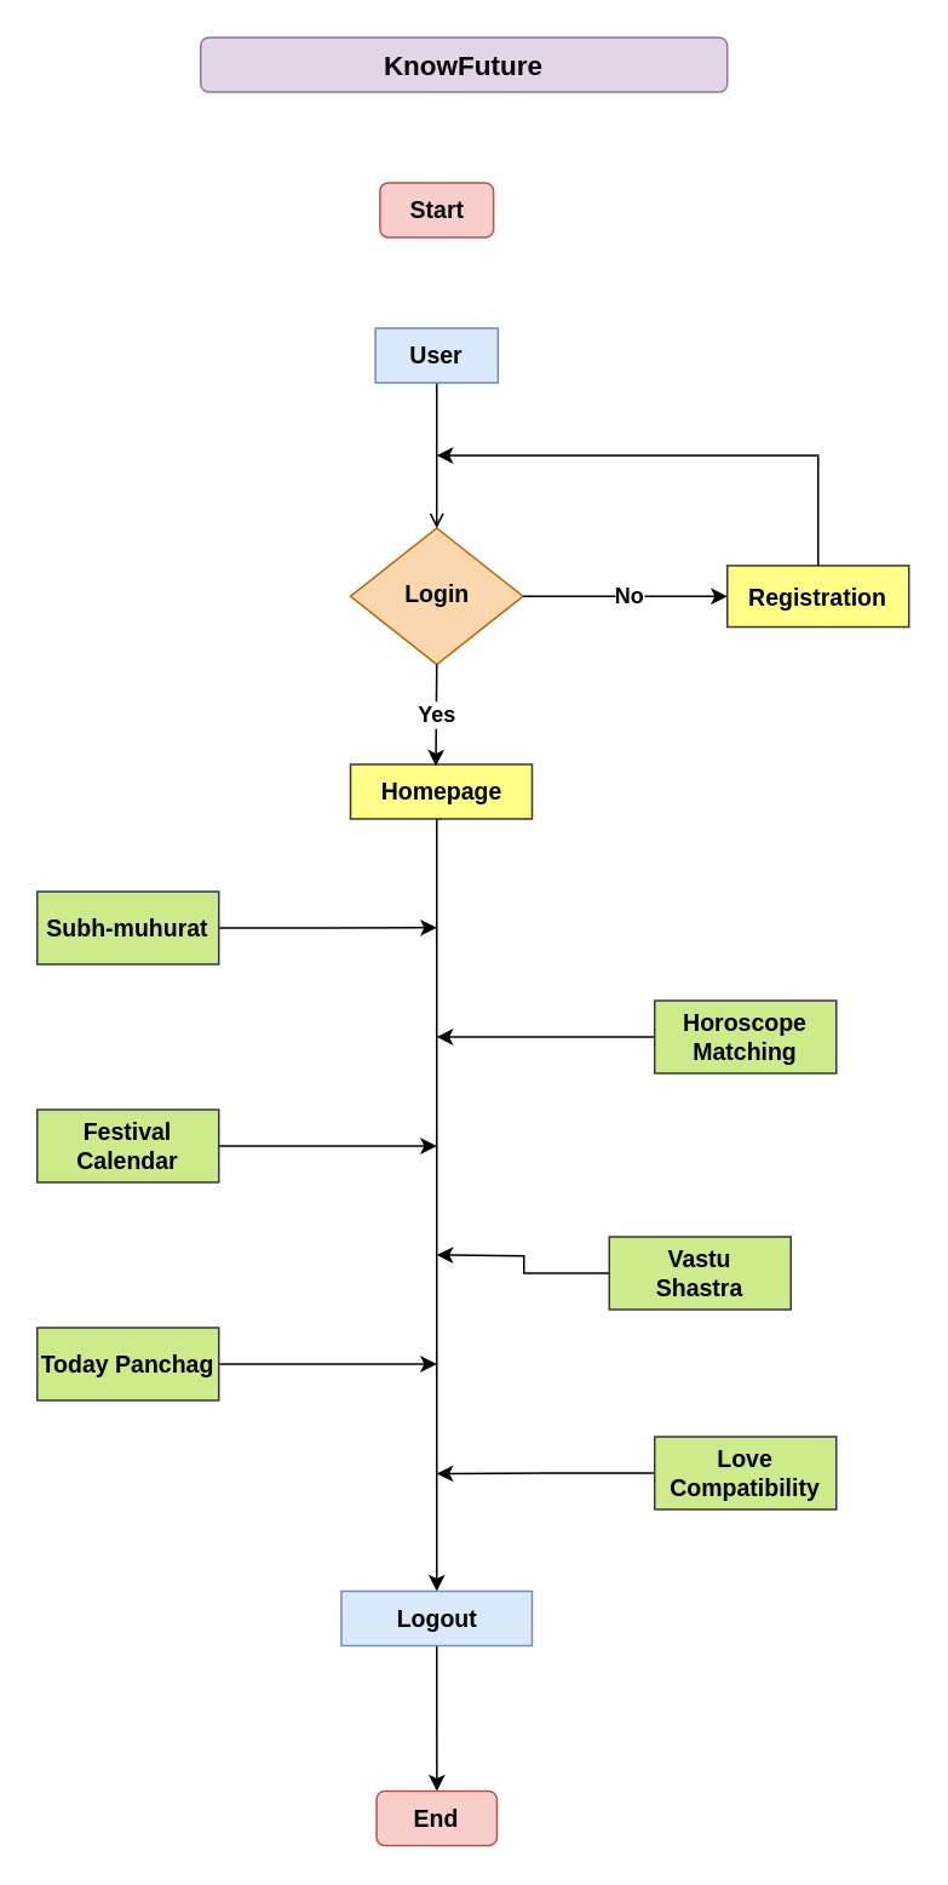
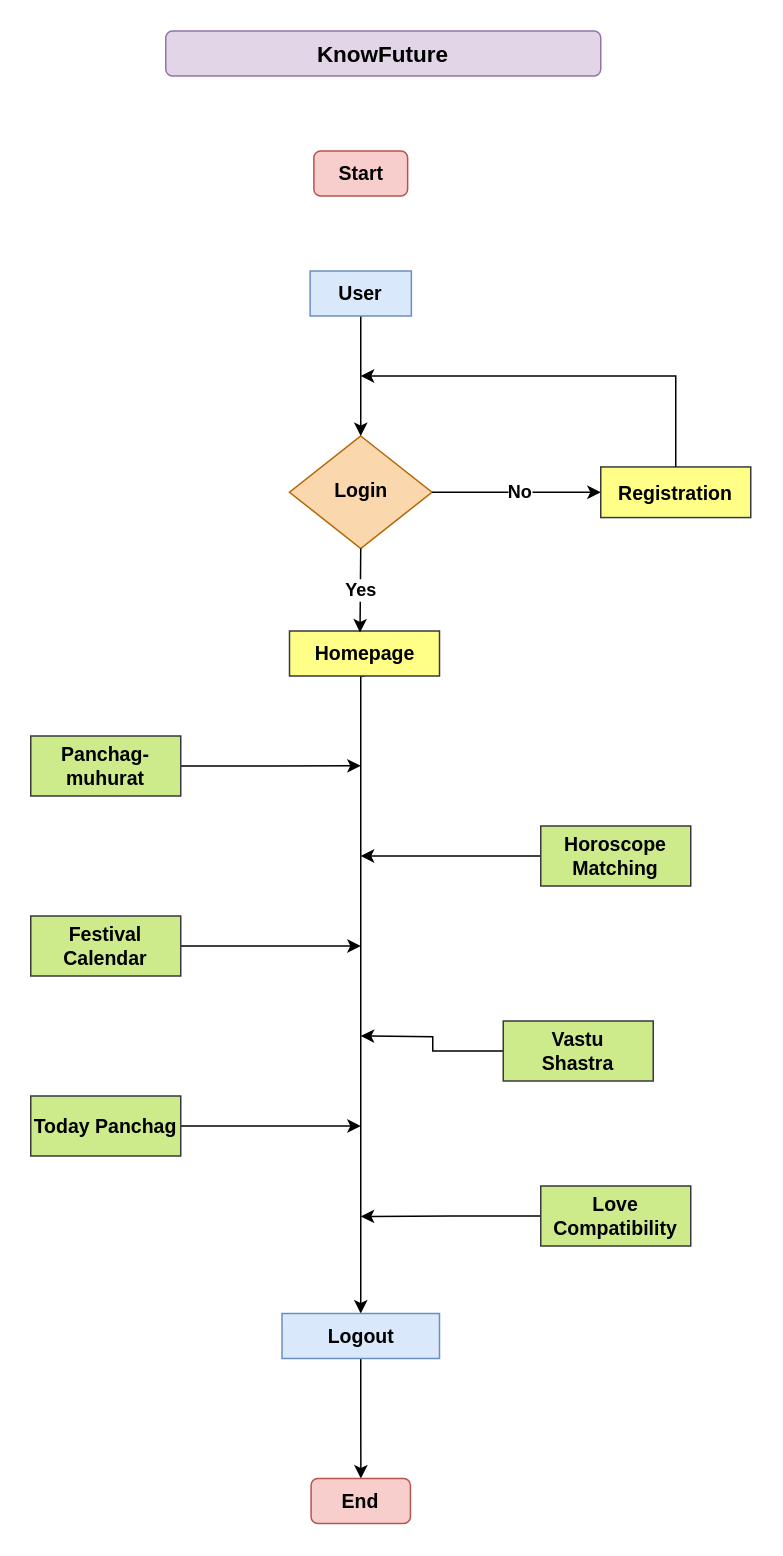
- <mxCell id="6" style="edgeStyle=orthogonalEdgeStyle;rounded=0;orthogonalLoop=1;jettySize=auto;html=1;exitX=0.5;exitY=1;exitDx=0;exitDy=0;entryX=0.5;entryY=0;entryDx=0;entryDy=0;endArrow=open;" edge="1" parent="1" source="7" target="2"><mxGeometry relative="1" as="geometry" /></mxCell>
+ <mxCell id="6" style="edgeStyle=orthogonalEdgeStyle;rounded=0;orthogonalLoop=1;jettySize=auto;html=1;exitX=0.5;exitY=1;exitDx=0;exitDy=0;entryX=0.5;entryY=0;entryDx=0;entryDy=0;" edge="1" parent="1" source="7" target="2"><mxGeometry relative="1" as="geometry" /></mxCell>
- <mxCell id="12" value="Subh-muhurat" style="rounded=0;whiteSpace=wrap;html=1;fillColor=#cdeb8b;strokeColor=#36393d;fontStyle=1;fontSize=13;" vertex="1" parent="1"><mxGeometry x="20" y="490" width="100" height="40" as="geometry" /></mxCell>
+ <mxCell id="12" value="Panchag-muhurat" style="rounded=0;whiteSpace=wrap;html=1;fillColor=#cdeb8b;strokeColor=#36393d;fontStyle=1;fontSize=13;" vertex="1" parent="1"><mxGeometry x="20" y="490" width="100" height="40" as="geometry" /></mxCell>
